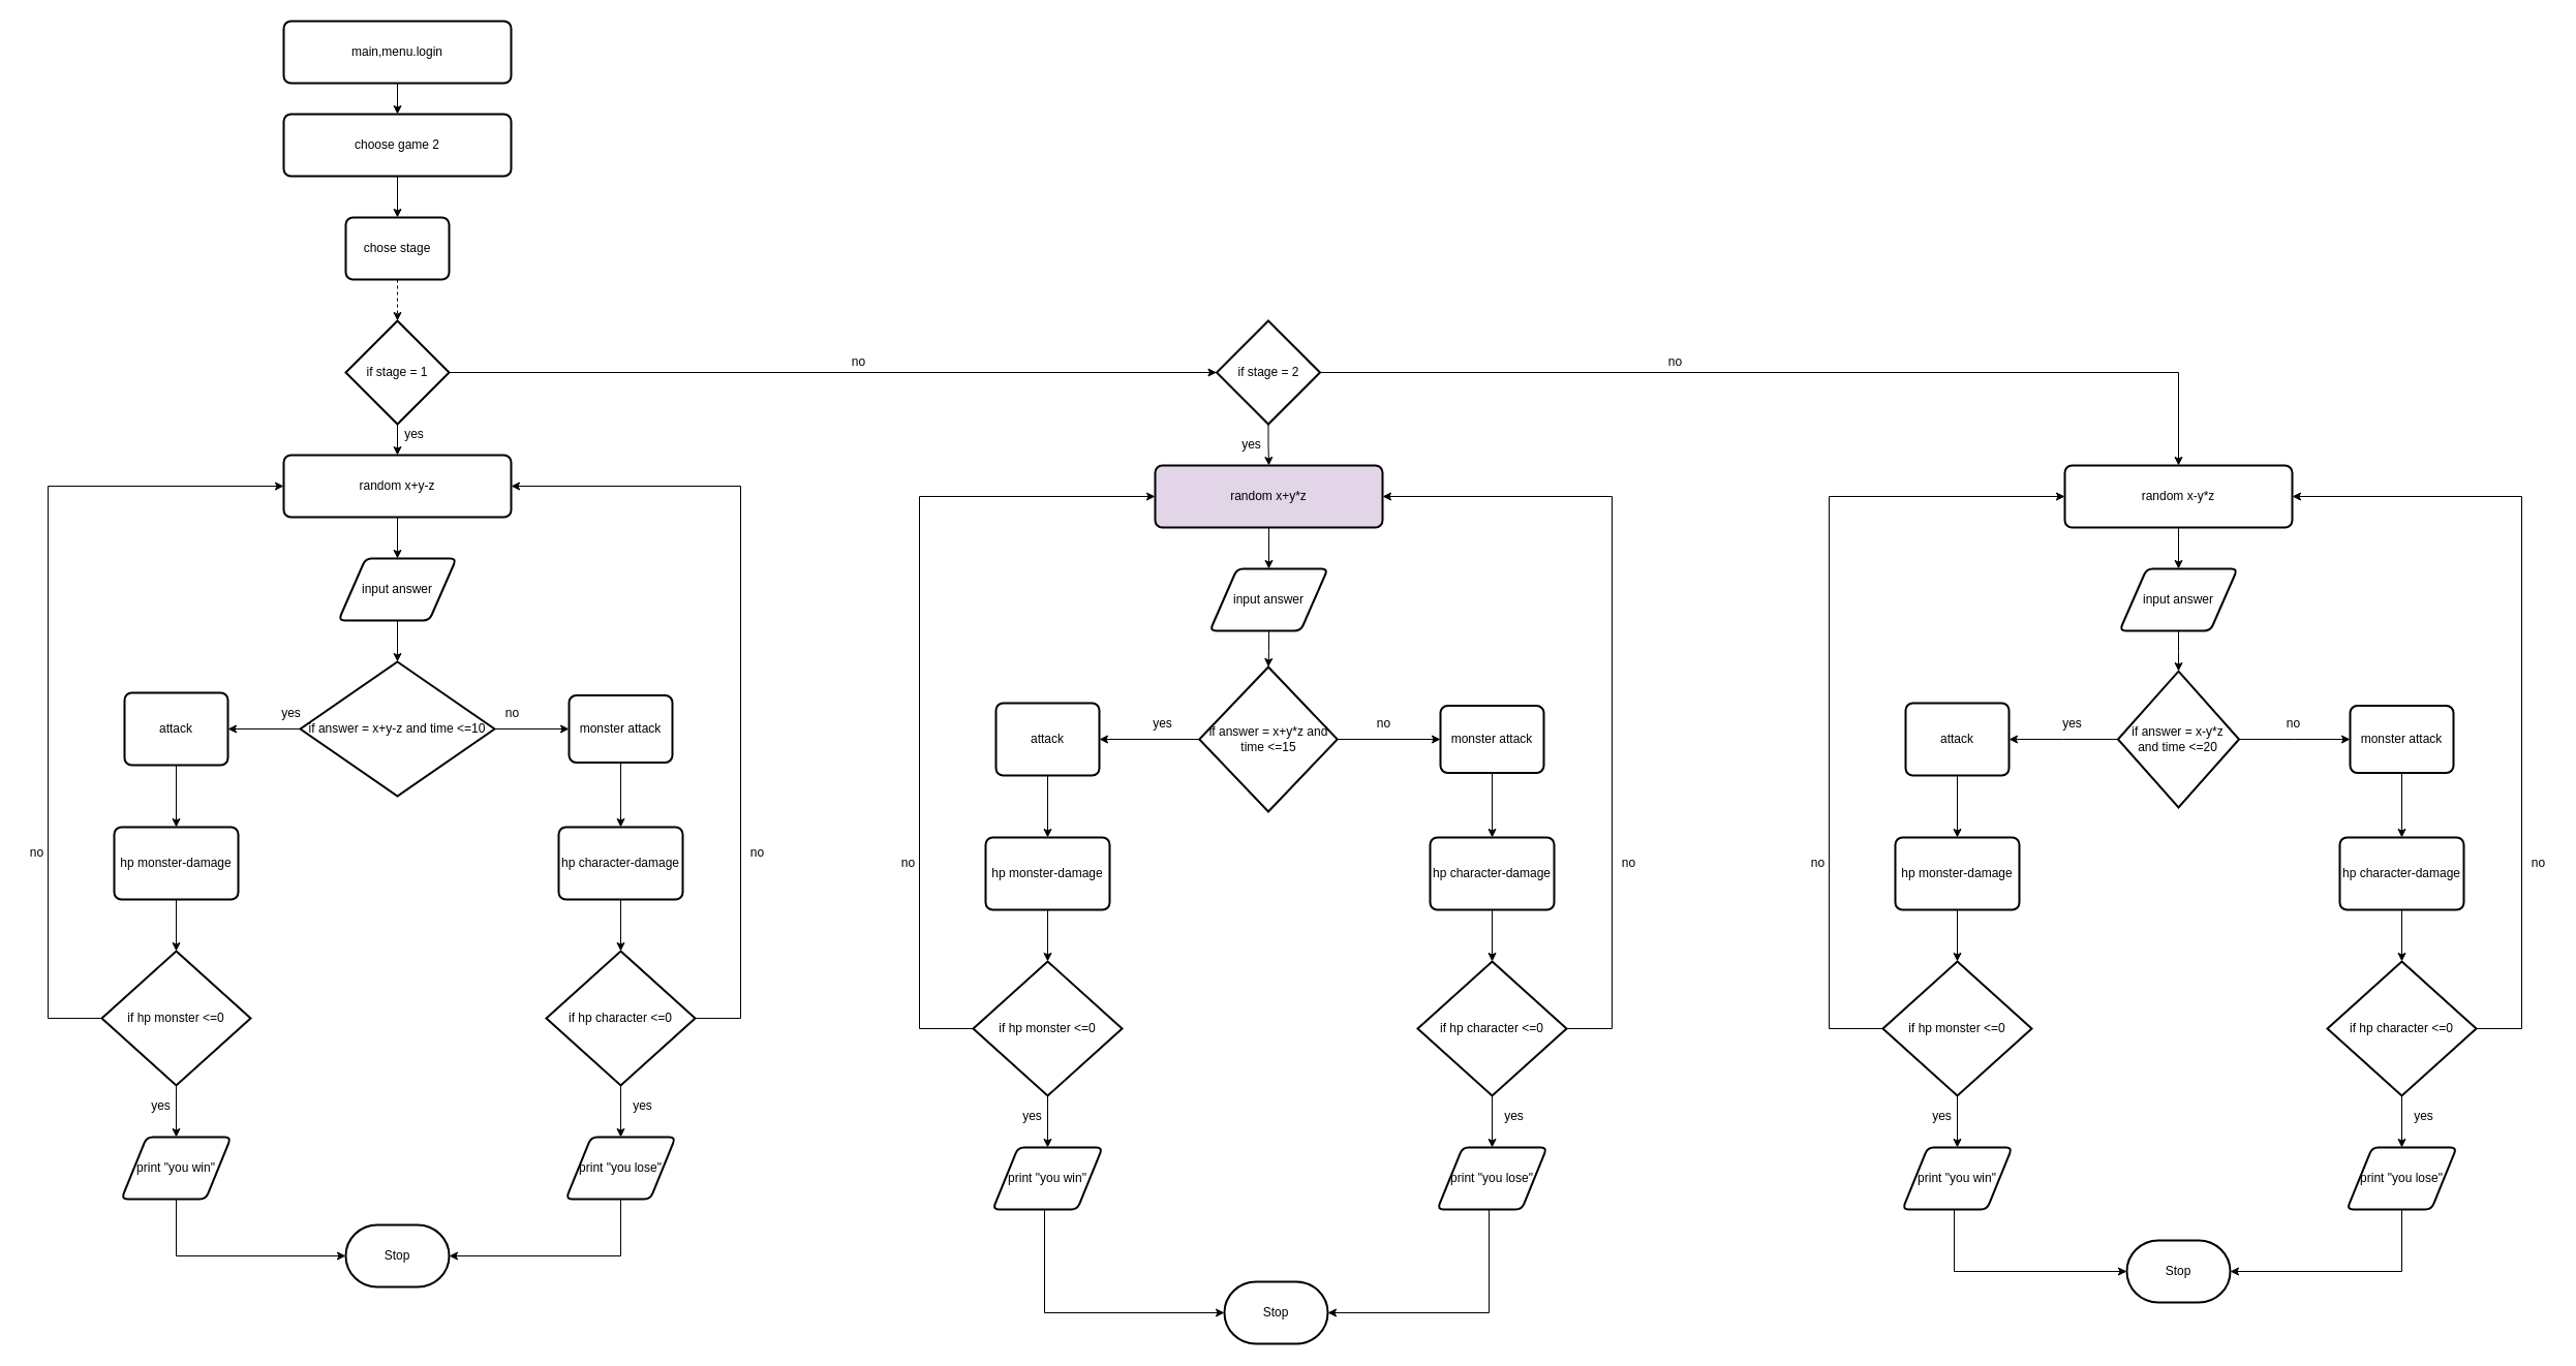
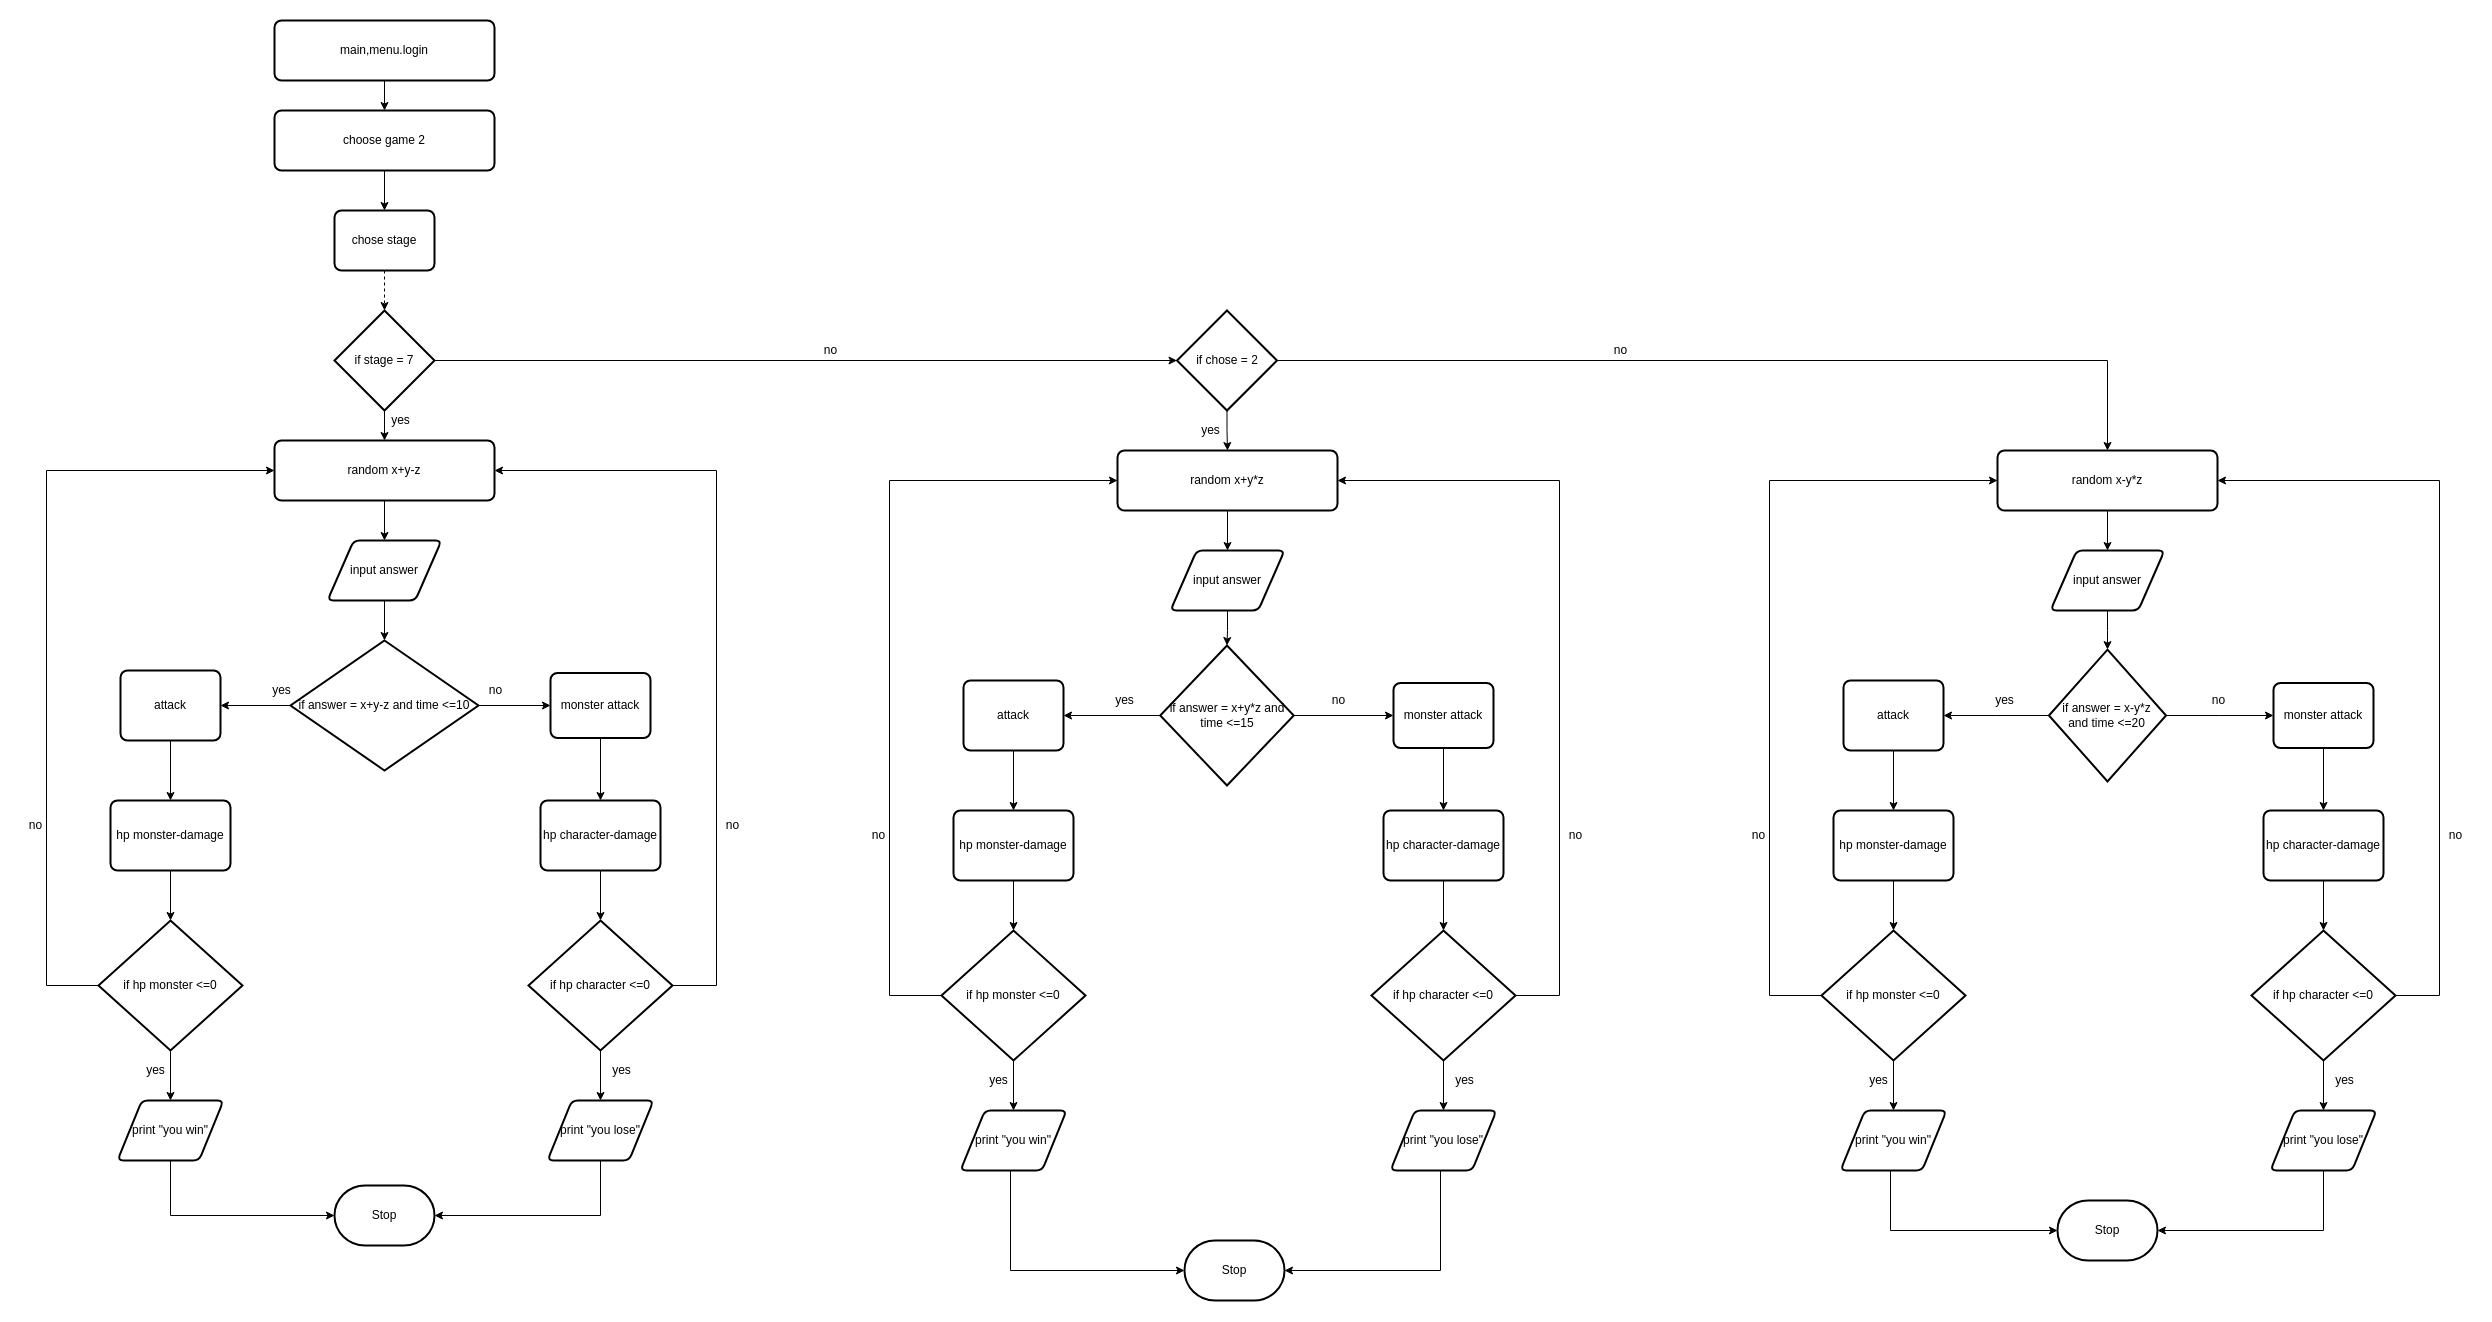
- <mxCell id="103" value="if stage = 1" style="strokeWidth=2;html=1;shape=mxgraph.flowchart.decision;whiteSpace=wrap;" vertex="1" parent="1"><mxGeometry x="334" y="310" width="100" height="100" as="geometry" /></mxCell>
+ <mxCell id="103" value="if stage = 7" style="strokeWidth=2;html=1;shape=mxgraph.flowchart.decision;whiteSpace=wrap;" vertex="1" parent="1"><mxGeometry x="334" y="310" width="100" height="100" as="geometry" /></mxCell>
- <mxCell id="106" value="if stage = 2" style="strokeWidth=2;html=1;shape=mxgraph.flowchart.decision;whiteSpace=wrap;" vertex="1" parent="1"><mxGeometry x="1176.5" y="310" width="100" height="100" as="geometry" /></mxCell>
+ <mxCell id="106" value="if chose = 2" style="strokeWidth=2;html=1;shape=mxgraph.flowchart.decision;whiteSpace=wrap;" vertex="1" parent="1"><mxGeometry x="1176.5" y="310" width="100" height="100" as="geometry" /></mxCell>
- <mxCell id="34" value="random x+y*z" style="rounded=1;whiteSpace=wrap;html=1;absoluteArcSize=1;arcSize=14;strokeWidth=2;fillColor=#e1d5e7;" vertex="1" parent="1"><mxGeometry x="1117" y="450" width="220" height="60" as="geometry" /></mxCell>
+ <mxCell id="34" value="random x+y*z" style="rounded=1;whiteSpace=wrap;html=1;absoluteArcSize=1;arcSize=14;strokeWidth=2;" vertex="1" parent="1"><mxGeometry x="1117" y="450" width="220" height="60" as="geometry" /></mxCell>
